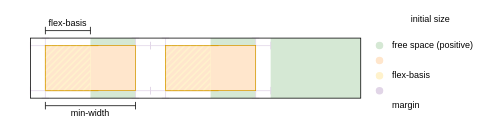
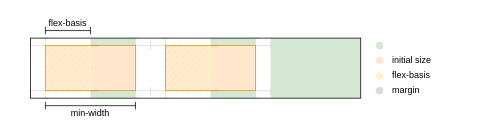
- <mxCell id="9" value="initial size" style="text;html=1;strokeColor=none;fillColor=none;align=left;verticalAlign=middle;whiteSpace=wrap;rounded=0;" parent="1" vertex="1"><mxGeometry x="545" y="15" width="60" height="20" as="geometry" /></mxCell>
+ <mxCell id="9" value="initial size" style="text;html=1;strokeColor=none;fillColor=none;align=left;verticalAlign=middle;whiteSpace=wrap;rounded=0;" parent="1" vertex="1"><mxGeometry x="520" y="70" width="60" height="20" as="geometry" /></mxCell>
- <mxCell id="31" value="free space (positive)" style="text;html=1;strokeColor=none;fillColor=none;align=left;verticalAlign=middle;whiteSpace=wrap;rounded=0;" vertex="1" parent="1"><mxGeometry x="520" y="50" width="120" height="20" as="geometry" /></mxCell>
- <mxCell id="27" value="margin" style="text;html=1;strokeColor=none;fillColor=none;align=left;verticalAlign=middle;whiteSpace=wrap;rounded=0;" vertex="1" parent="1"><mxGeometry x="520" y="130" width="60" height="20" as="geometry" /></mxCell>
+ <mxCell id="27" value="margin" style="text;html=1;strokeColor=none;fillColor=none;align=left;verticalAlign=middle;whiteSpace=wrap;rounded=0;" vertex="1" parent="1"><mxGeometry x="520" y="110" width="60" height="20" as="geometry" /></mxCell>
